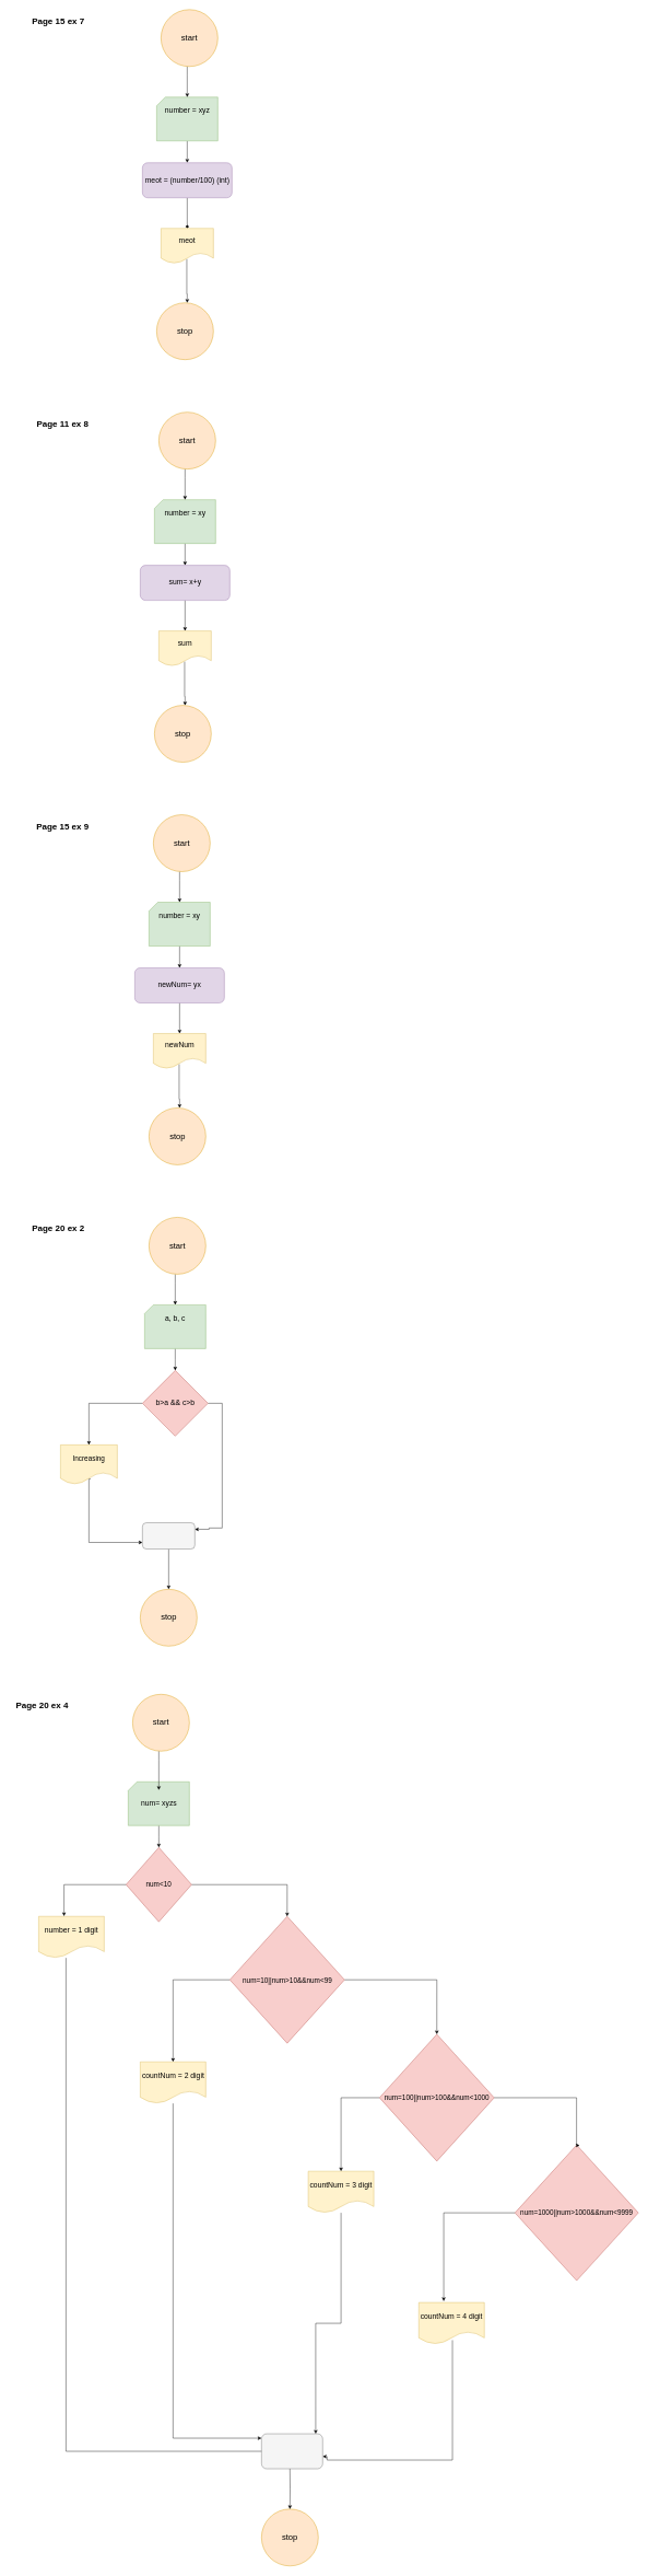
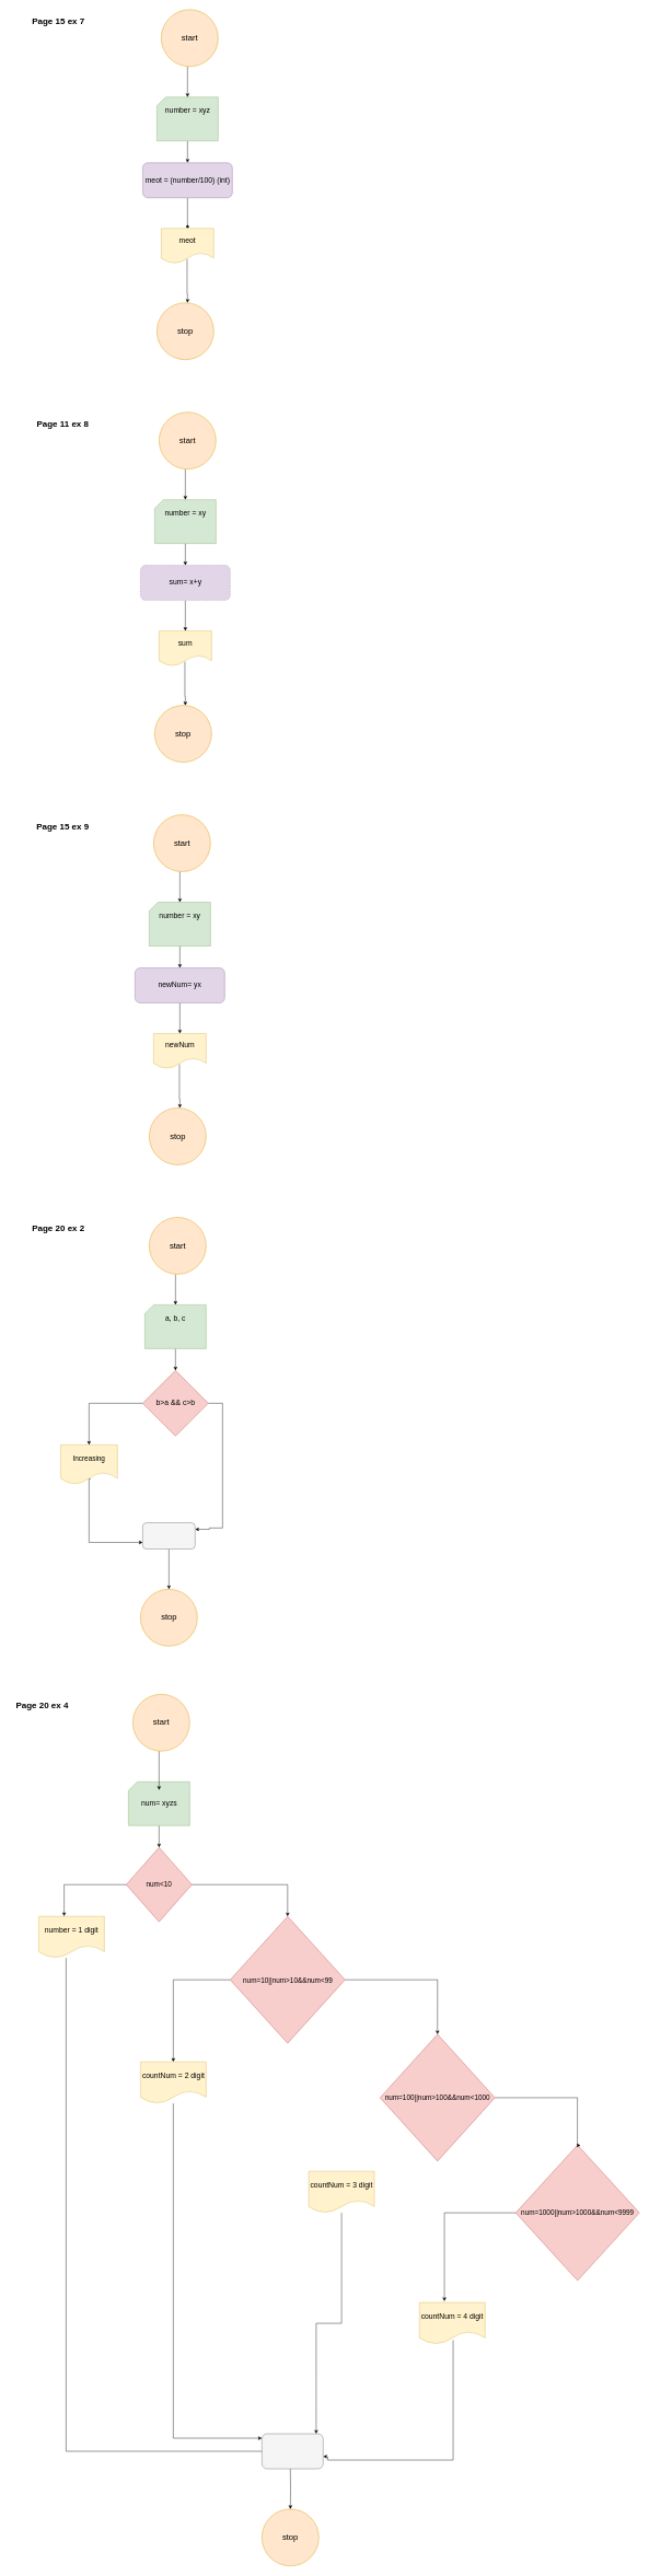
- <mxCell id="19" value="sum= x+y" style="rounded=1;whiteSpace=wrap;html=1;fontSize=17;fillColor=#e1d5e7;strokeColor=#9673a6;" vertex="1" parent="1"><mxGeometry x="320.5" y="1290" width="205" height="80" as="geometry" /></mxCell>
+ <mxCell id="19" value="sum= x+y" style="rounded=1;whiteSpace=wrap;html=1;fontSize=17;fillColor=#e1d5e7;strokeColor=#9673a6;dashed=1;" vertex="1" parent="1"><mxGeometry x="320.5" y="1290" width="205" height="80" as="geometry" /></mxCell>
- <mxCell id="67" style="edgeStyle=orthogonalEdgeStyle;rounded=0;orthogonalLoop=1;jettySize=auto;html=1;" edge="1" parent="1" source="68" target="69"><mxGeometry relative="1" as="geometry" /></mxCell>
